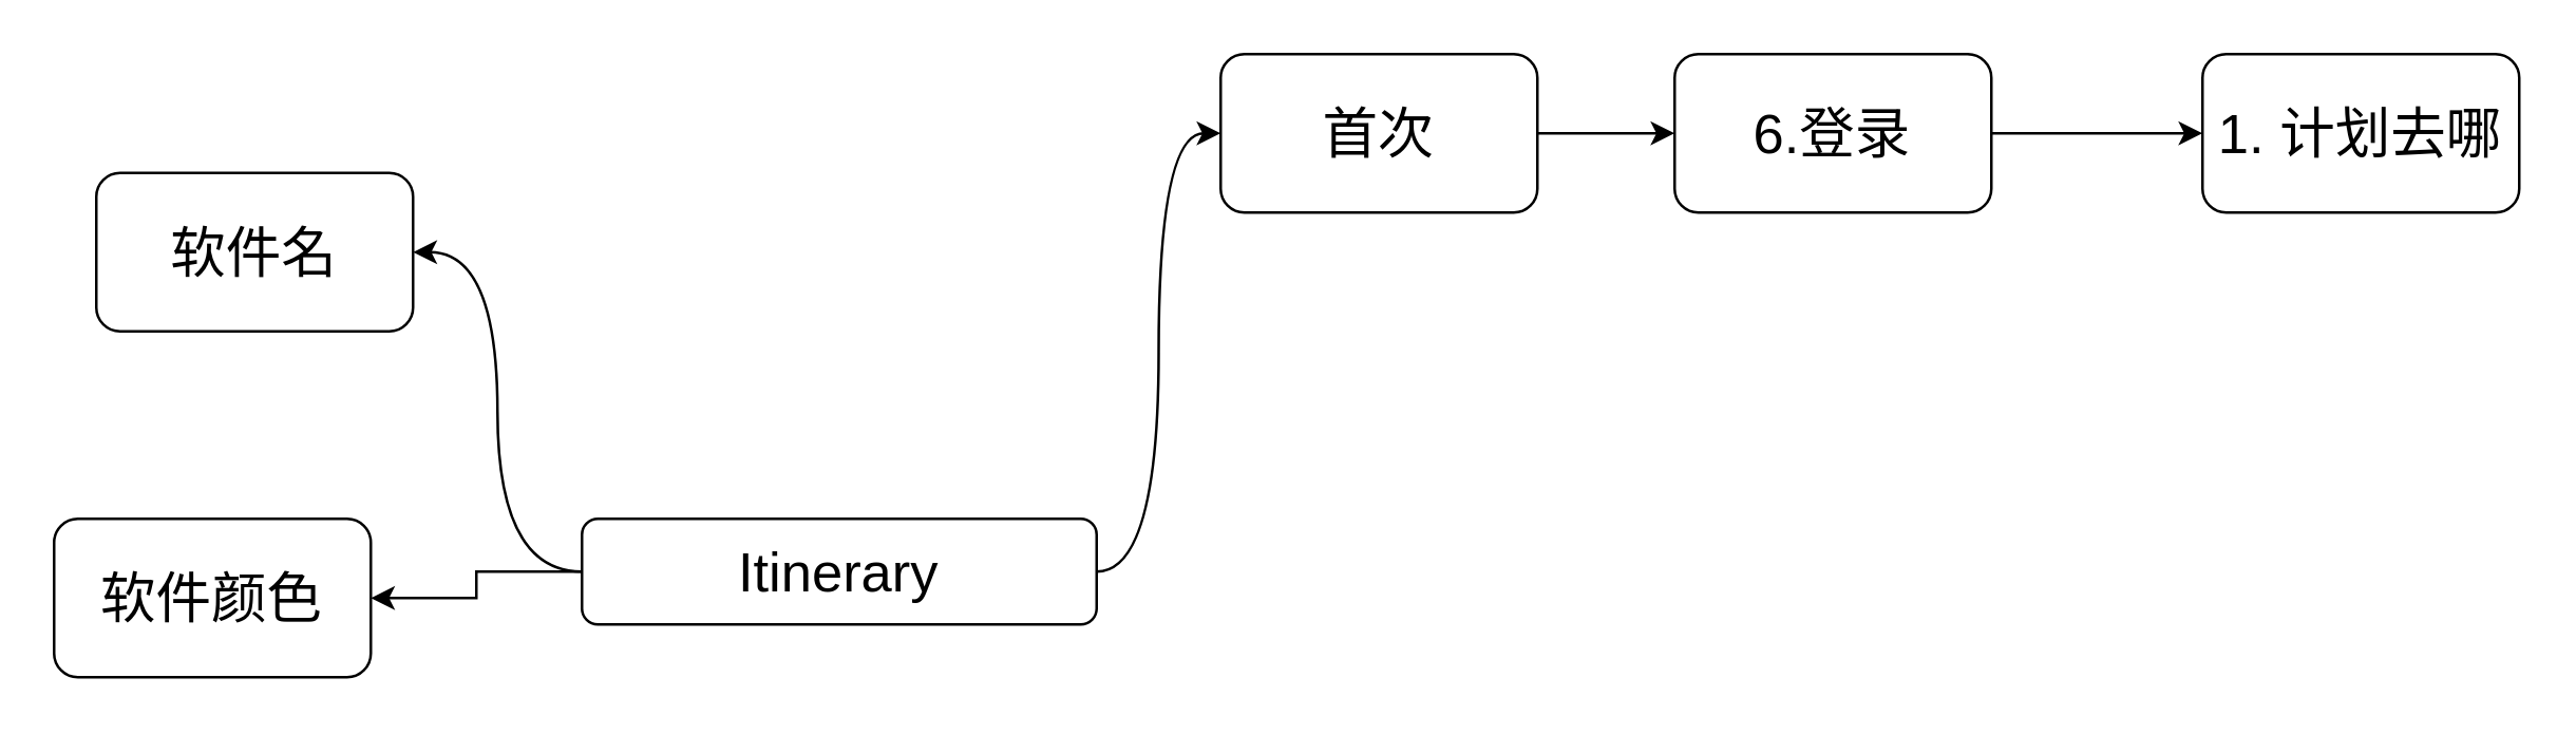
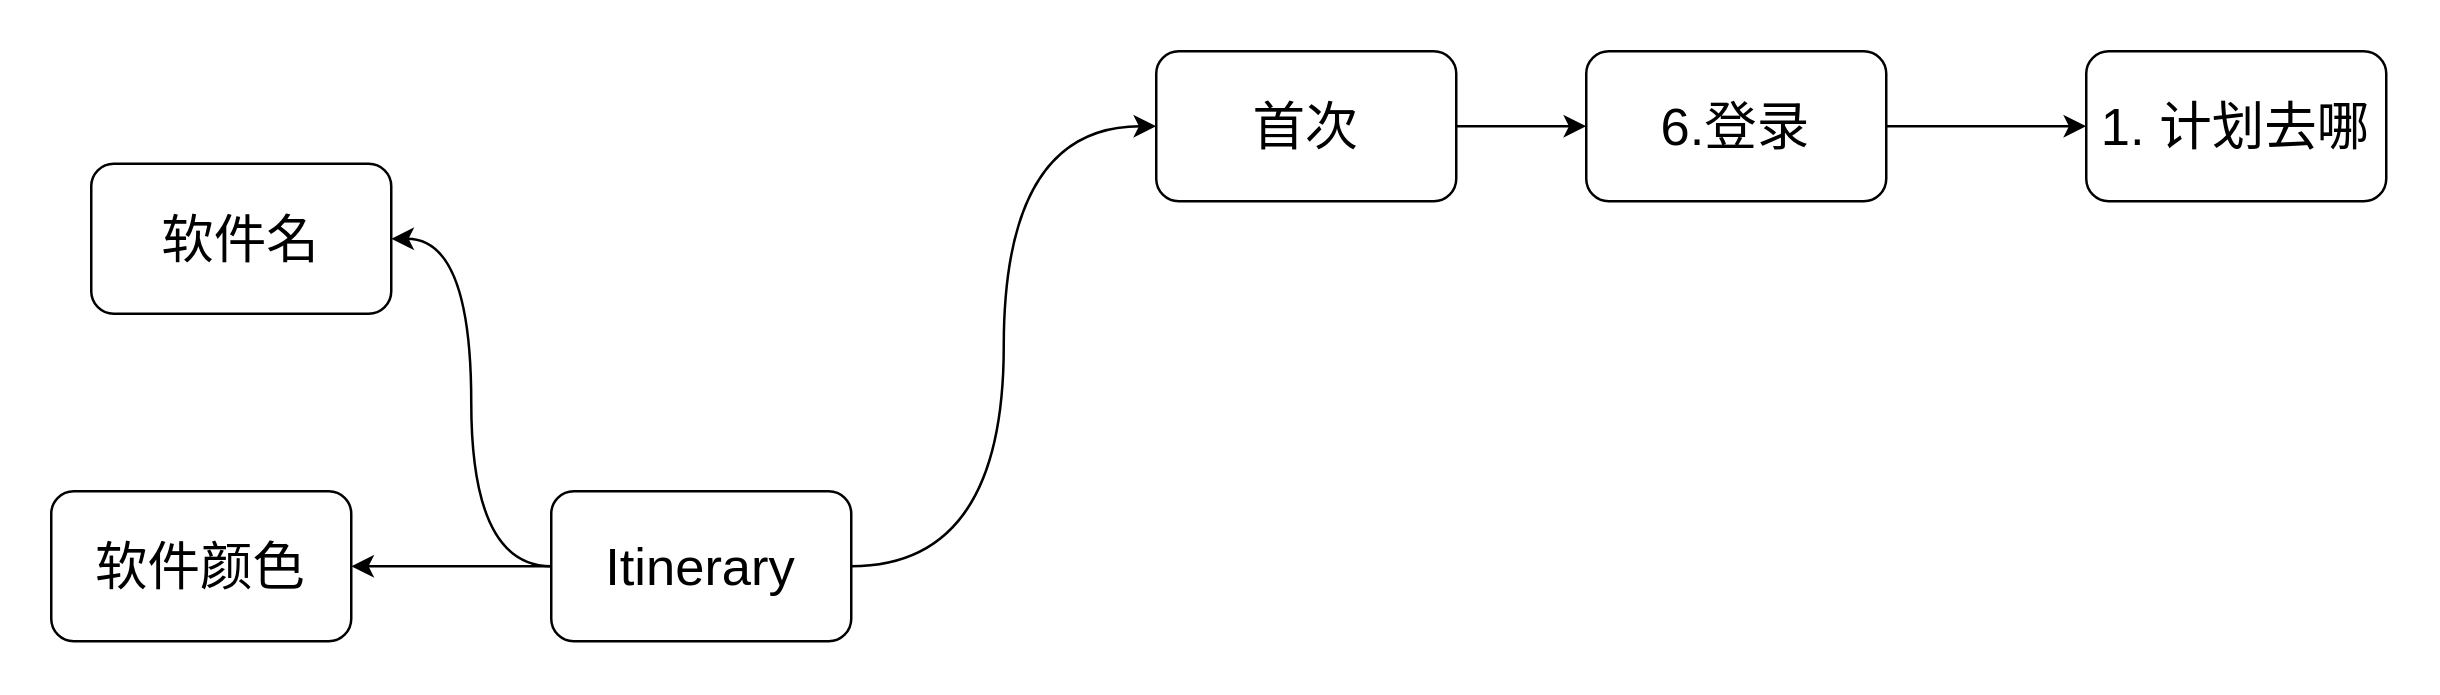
- <mxCell id="5" value="Itinerary" style="rounded=1;whiteSpace=wrap;html=1;fontSize=21;" vertex="1" parent="1"><mxGeometry x="220" y="196" width="195" height="40" as="geometry" /></mxCell>
+ <mxCell id="5" value="Itinerary" style="rounded=1;whiteSpace=wrap;html=1;fontSize=21;" vertex="1" parent="1"><mxGeometry x="220" y="196" width="120" height="60" as="geometry" /></mxCell>
